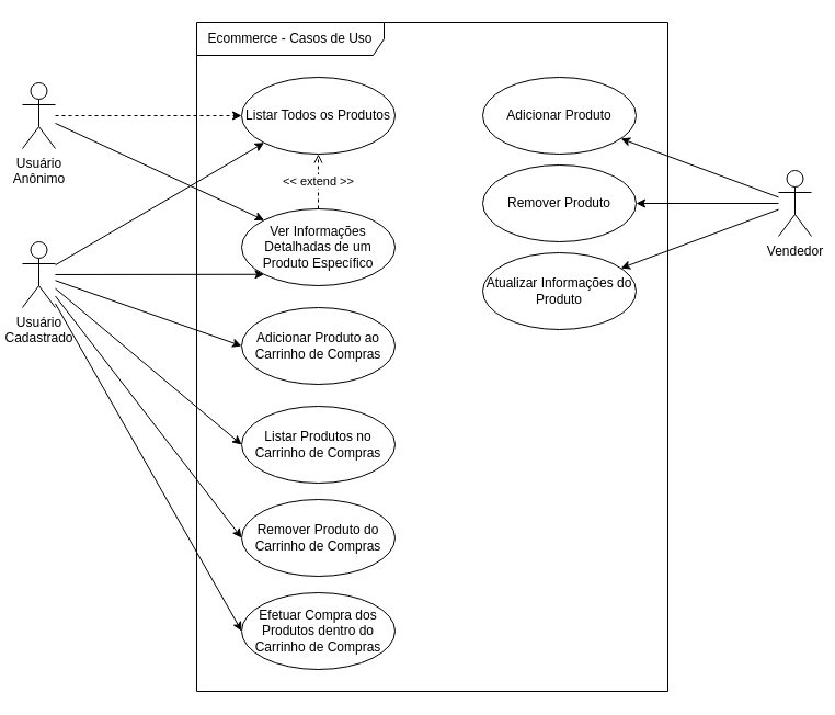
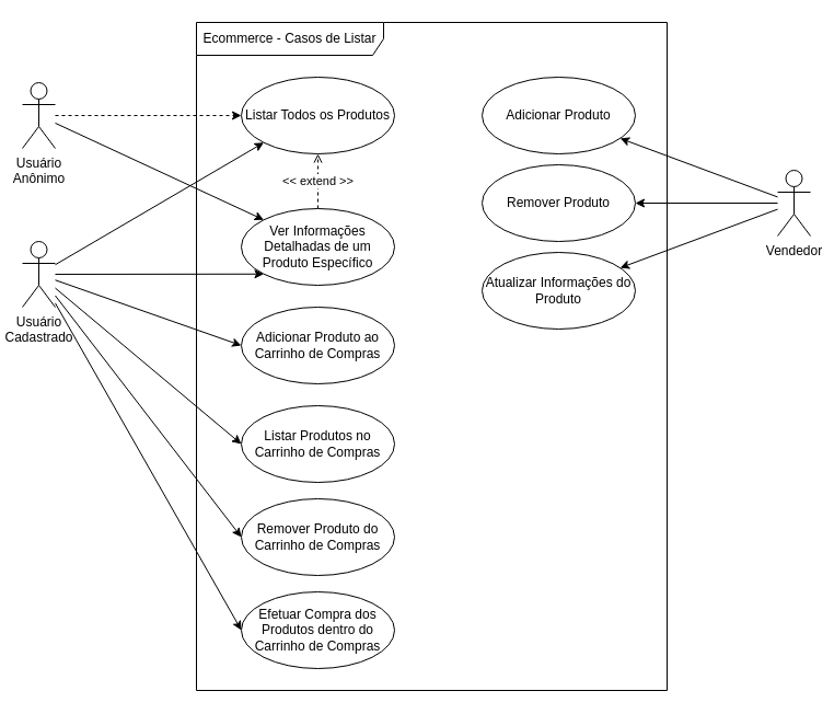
- <mxCell id="2" value="Ecommerce - Casos de Uso" style="shape=umlFrame;whiteSpace=wrap;html=1;width=171;height=30;align=center;" vertex="1" parent="1"><mxGeometry x="179" y="20" width="430" height="610" as="geometry" /></mxCell>
+ <mxCell id="2" value="Ecommerce - Casos de Listar" style="shape=umlFrame;whiteSpace=wrap;html=1;width=171;height=30;align=center;" vertex="1" parent="1"><mxGeometry x="179" y="20" width="430" height="610" as="geometry" /></mxCell>
